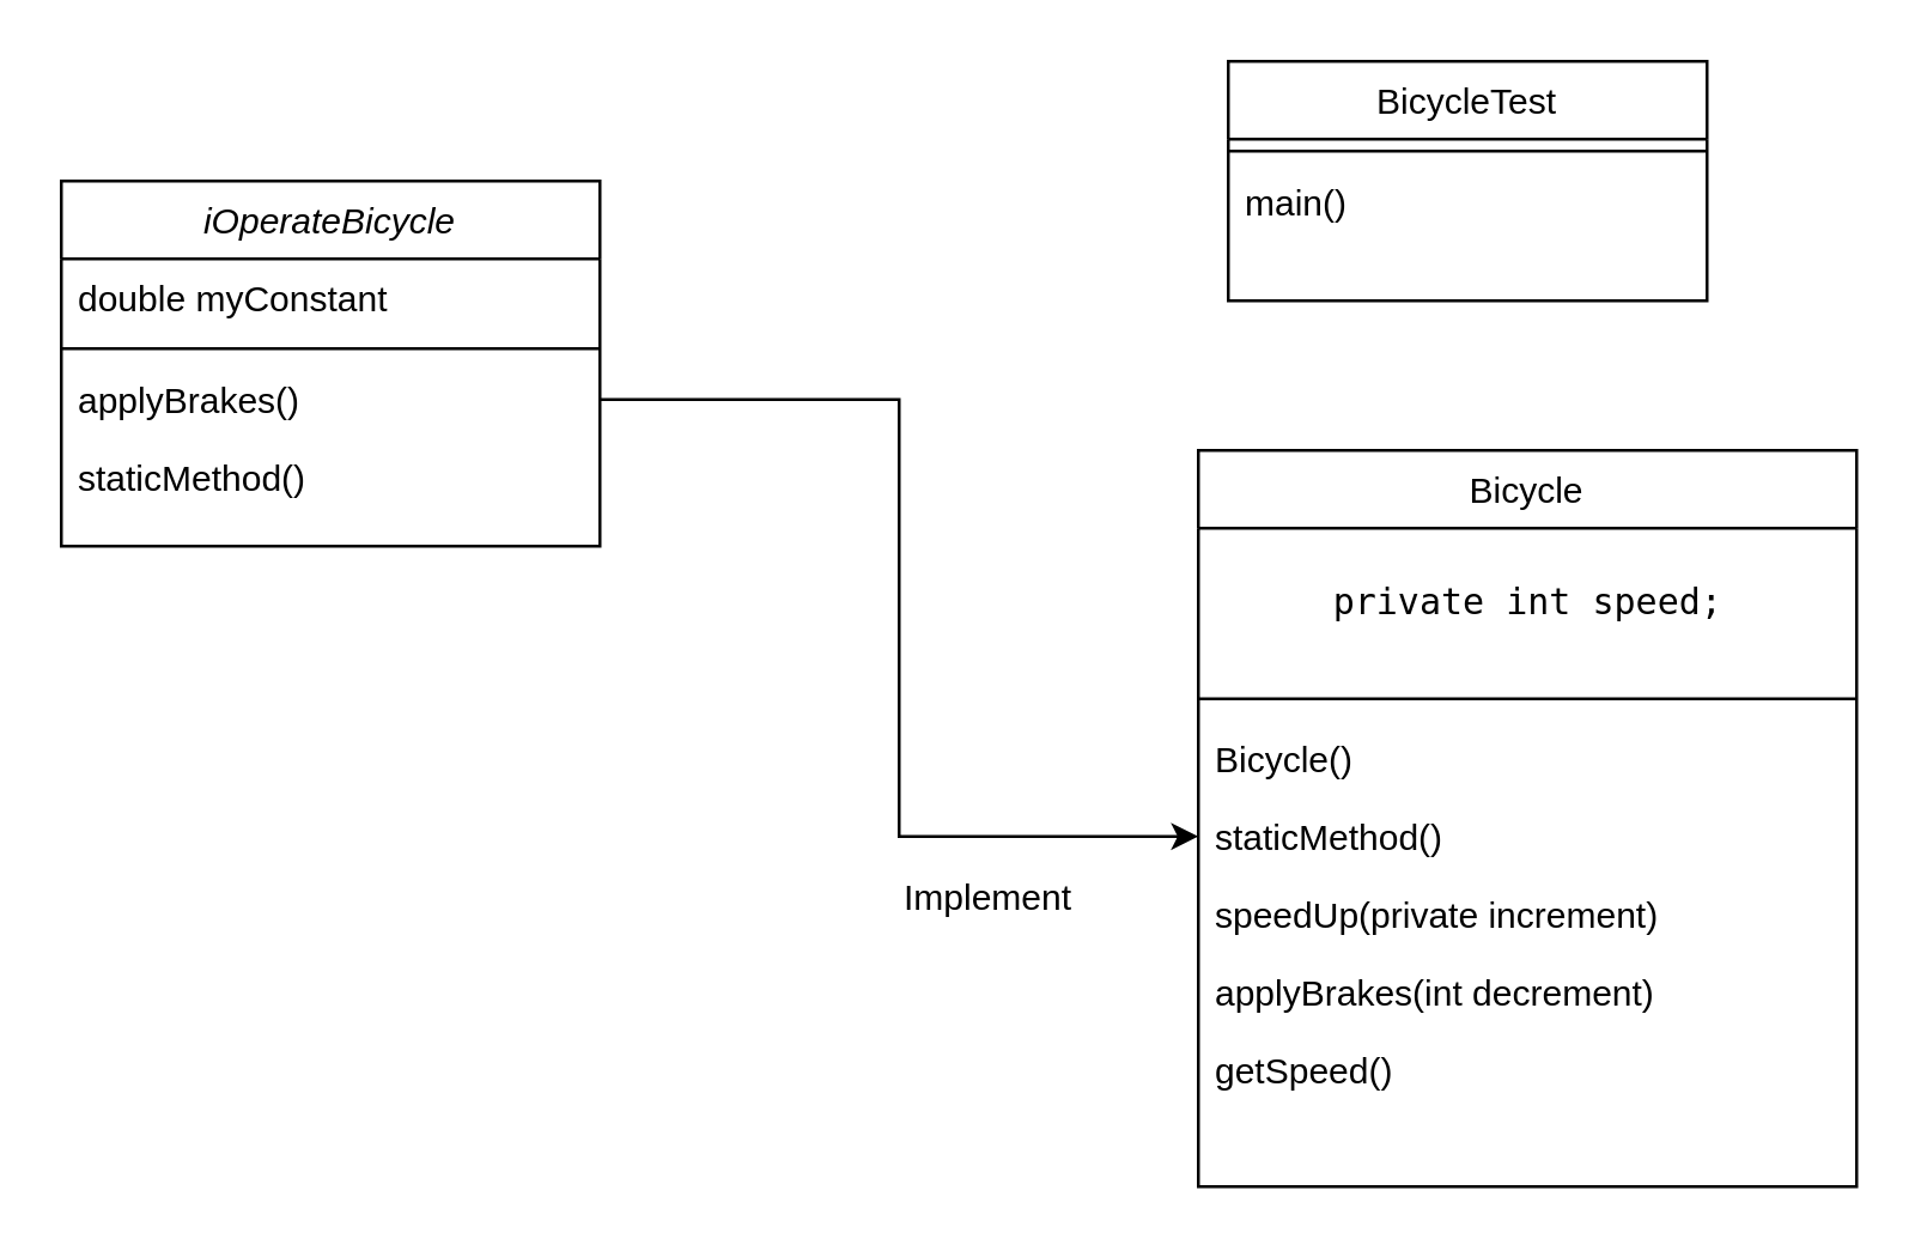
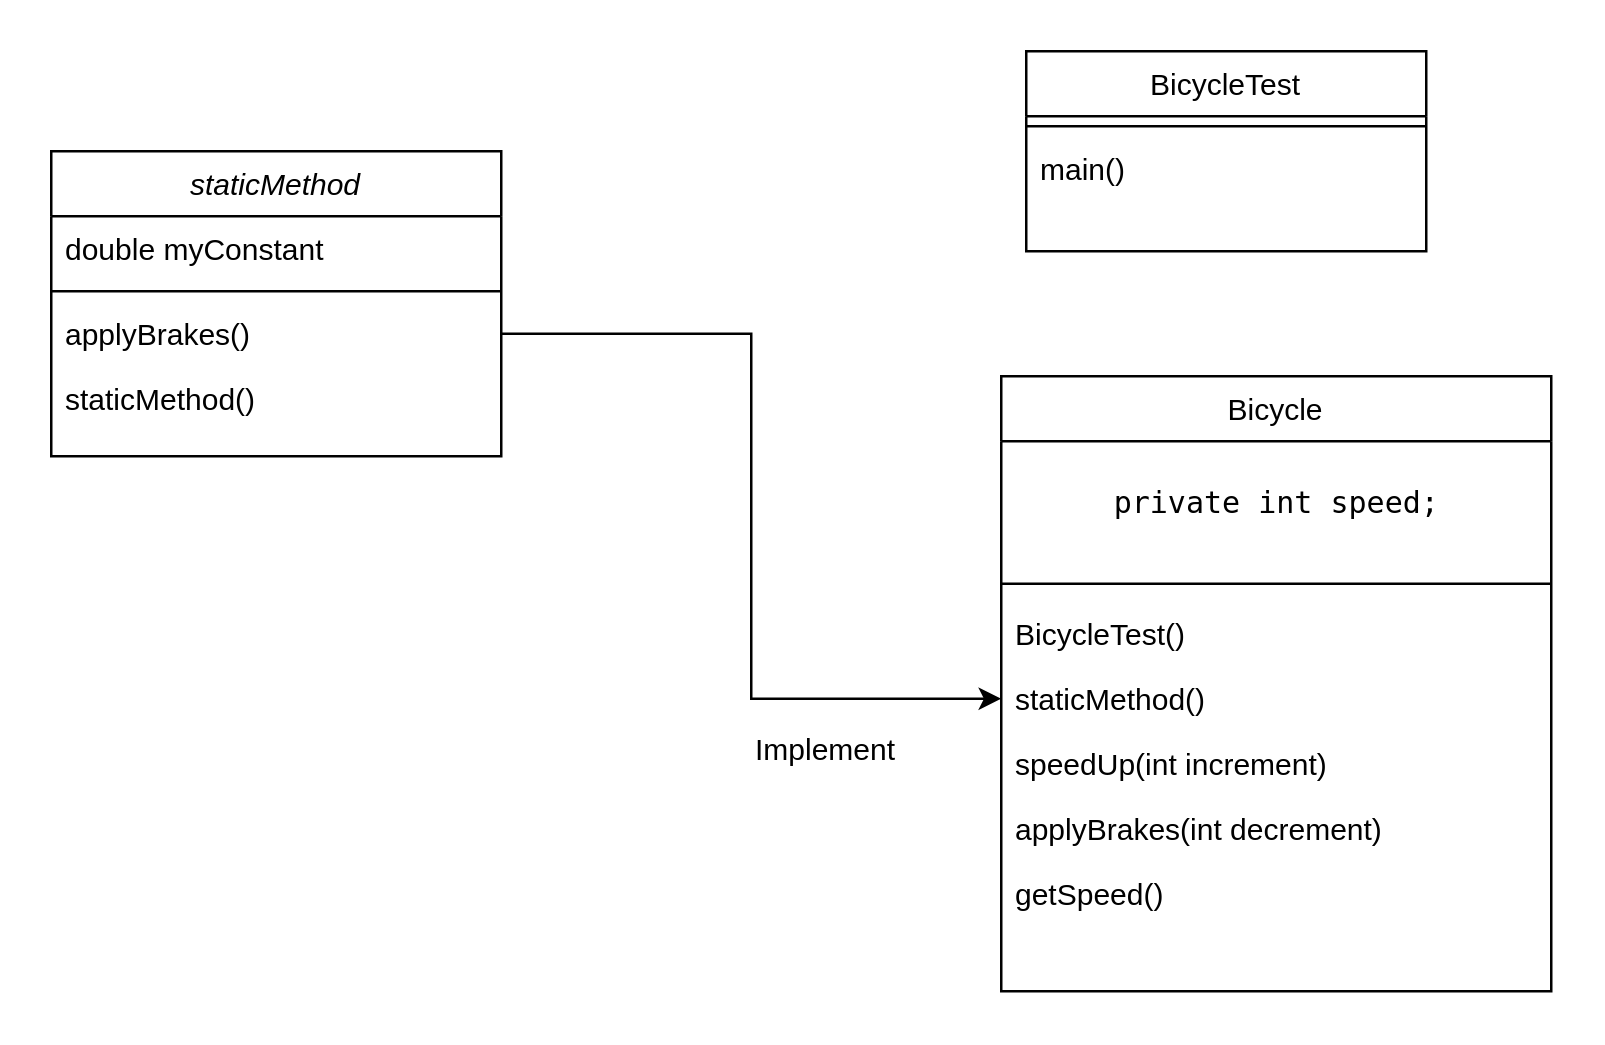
- <mxCell id="2" value="iOperateBicycle" style="swimlane;fontStyle=2;align=center;verticalAlign=top;childLayout=stackLayout;horizontal=1;startSize=26;horizontalStack=0;resizeParent=1;resizeLast=0;collapsible=1;marginBottom=0;rounded=0;shadow=0;strokeWidth=1;" parent="1" vertex="1"><mxGeometry x="20" y="60" width="180" height="122" as="geometry"><mxRectangle x="230" y="140" width="160" height="26" as="alternateBounds" /></mxGeometry></mxCell>
+ <mxCell id="2" value="staticMethod" style="swimlane;fontStyle=2;align=center;verticalAlign=top;childLayout=stackLayout;horizontal=1;startSize=26;horizontalStack=0;resizeParent=1;resizeLast=0;collapsible=1;marginBottom=0;rounded=0;shadow=0;strokeWidth=1;" parent="1" vertex="1"><mxGeometry x="20" y="60" width="180" height="122" as="geometry"><mxRectangle x="230" y="140" width="160" height="26" as="alternateBounds" /></mxGeometry></mxCell>
- <mxCell id="10" value="Bicycle()" style="text;align=left;verticalAlign=top;spacingLeft=4;spacingRight=4;overflow=hidden;rotatable=0;points=[[0,0.5],[1,0.5]];portConstraint=eastwest;" vertex="1" parent="7"><mxGeometry y="90" width="220" height="26" as="geometry" /></mxCell>
+ <mxCell id="10" value="BicycleTest()" style="text;align=left;verticalAlign=top;spacingLeft=4;spacingRight=4;overflow=hidden;rotatable=0;points=[[0,0.5],[1,0.5]];portConstraint=eastwest;" vertex="1" parent="7"><mxGeometry y="90" width="220" height="26" as="geometry" /></mxCell>
- <mxCell id="12" value="speedUp(private increment)" style="text;align=left;verticalAlign=top;spacingLeft=4;spacingRight=4;overflow=hidden;rotatable=0;points=[[0,0.5],[1,0.5]];portConstraint=eastwest;" vertex="1" parent="7"><mxGeometry y="142" width="220" height="26" as="geometry" /></mxCell>
+ <mxCell id="12" value="speedUp(int increment)" style="text;align=left;verticalAlign=top;spacingLeft=4;spacingRight=4;overflow=hidden;rotatable=0;points=[[0,0.5],[1,0.5]];portConstraint=eastwest;" vertex="1" parent="7"><mxGeometry y="142" width="220" height="26" as="geometry" /></mxCell>
